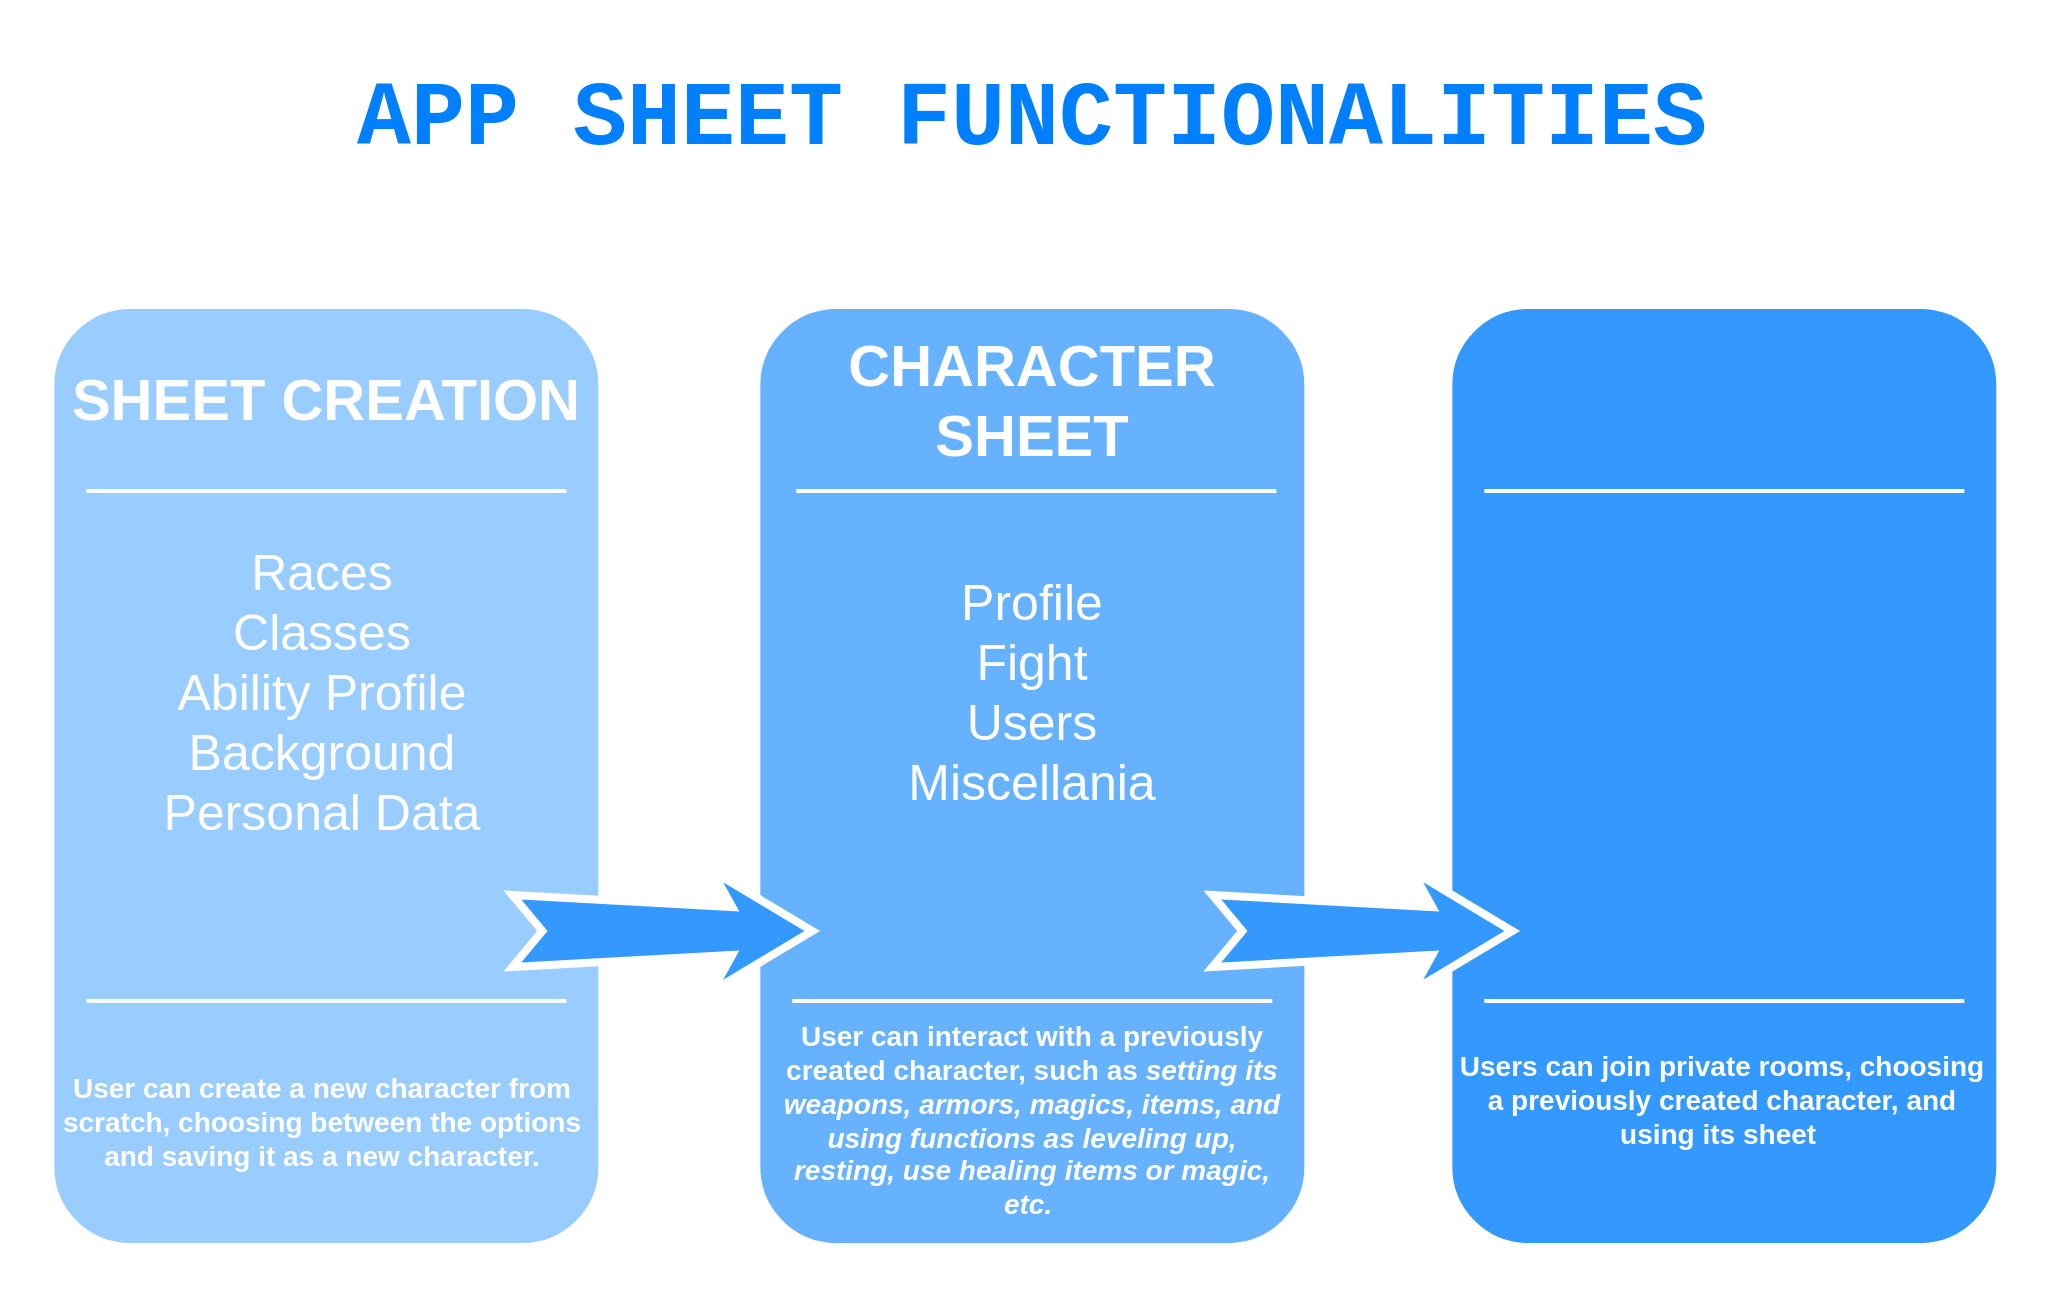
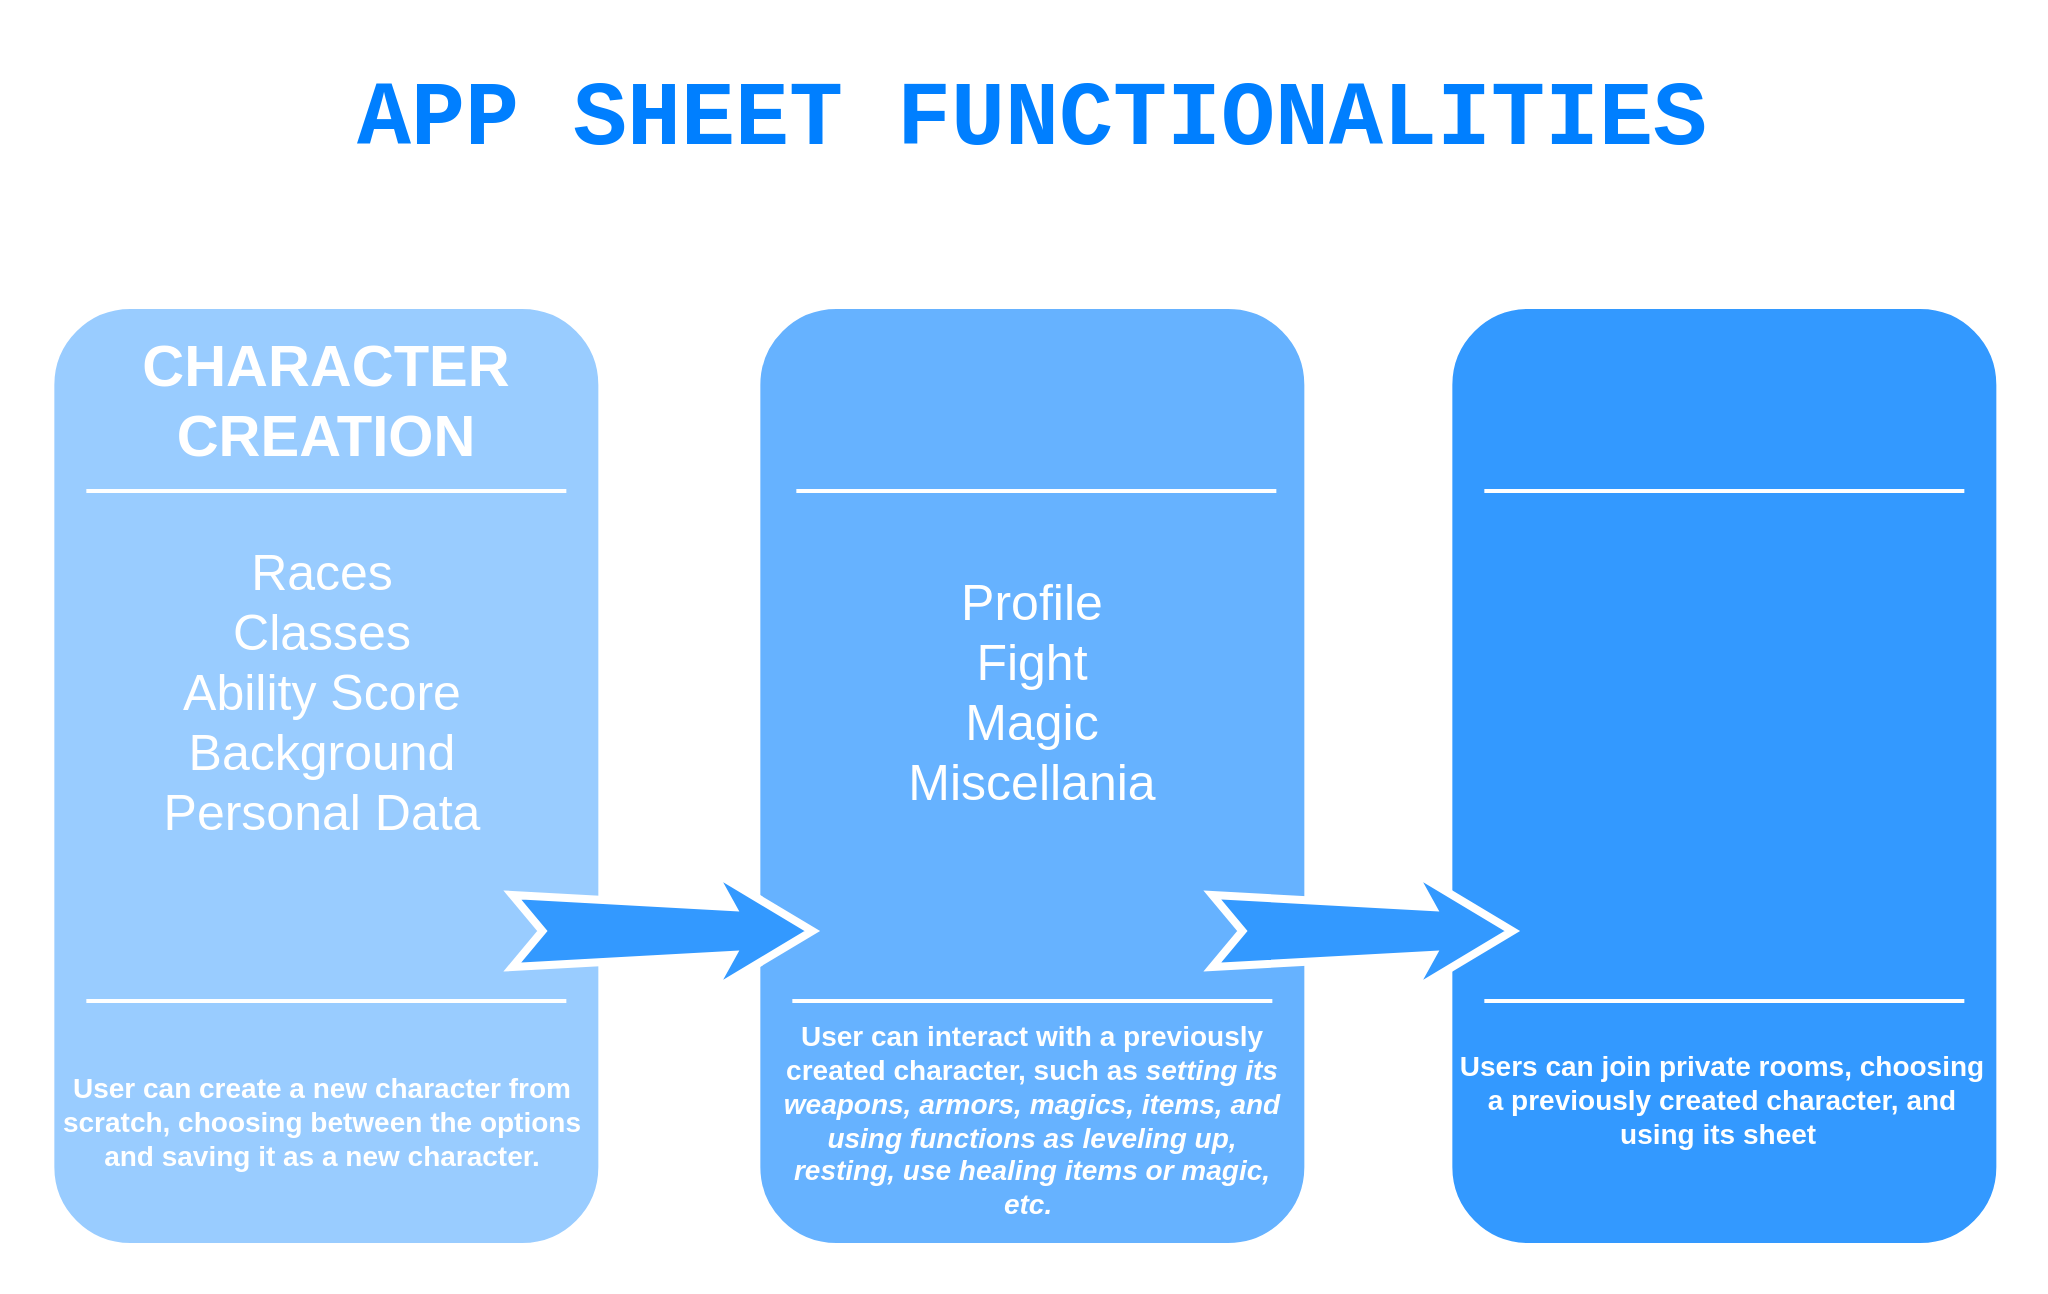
- <mxCell id="3" value="SHEET CREATION" style="text;html=1;strokeColor=none;fillColor=none;align=center;verticalAlign=middle;whiteSpace=wrap;rounded=0;shadow=0;fontSize=29;fontColor=#FFFFFF;fontStyle=1" parent="1" vertex="1"><mxGeometry x="22.67" y="170" width="280" height="60" as="geometry" /></mxCell>
+ <mxCell id="3" value="CHARACTER CREATION" style="text;html=1;strokeColor=none;fillColor=none;align=center;verticalAlign=middle;whiteSpace=wrap;rounded=0;shadow=0;fontSize=29;fontColor=#FFFFFF;fontStyle=1" parent="1" vertex="1"><mxGeometry x="22.67" y="170" width="280" height="60" as="geometry" /></mxCell>
- <mxCell id="15" value="CHARACTER SHEET" style="text;html=1;strokeColor=none;fillColor=none;align=center;verticalAlign=middle;whiteSpace=wrap;rounded=0;shadow=0;fontSize=29;fontColor=#FFFFFF;fontStyle=1" vertex="1" parent="1"><mxGeometry x="375.67" y="170" width="280" height="60" as="geometry" /></mxCell>
- <mxCell id="13" value="Races&lt;br style=&quot;font-size: 25px;&quot;&gt;Classes&lt;br style=&quot;font-size: 25px;&quot;&gt;Ability Profile&lt;br style=&quot;font-size: 25px;&quot;&gt;Background&lt;br style=&quot;font-size: 25px;&quot;&gt;Personal Data" style="text;html=1;strokeColor=none;fillColor=none;align=center;verticalAlign=middle;whiteSpace=wrap;rounded=0;shadow=0;fontSize=25;fontColor=#FFFFFF;" vertex="1" parent="1"><mxGeometry x="20.67" y="260" width="280" height="170" as="geometry" /></mxCell>
+ <mxCell id="13" value="Races&lt;br style=&quot;font-size: 25px;&quot;&gt;Classes&lt;br style=&quot;font-size: 25px;&quot;&gt;Ability Score&lt;br style=&quot;font-size: 25px;&quot;&gt;Background&lt;br style=&quot;font-size: 25px;&quot;&gt;Personal Data" style="text;html=1;strokeColor=none;fillColor=none;align=center;verticalAlign=middle;whiteSpace=wrap;rounded=0;shadow=0;fontSize=25;fontColor=#FFFFFF;" vertex="1" parent="1"><mxGeometry x="20.67" y="260" width="280" height="170" as="geometry" /></mxCell>
- <mxCell id="18" value="Profile&lt;br&gt;Fight&lt;br&gt;Users&lt;br&gt;Miscellania" style="text;html=1;strokeColor=none;fillColor=none;align=center;verticalAlign=middle;whiteSpace=wrap;rounded=0;shadow=0;fontSize=25;fontColor=#FFFFFF;" vertex="1" parent="1"><mxGeometry x="375.67" y="260" width="280" height="170" as="geometry" /></mxCell>
+ <mxCell id="18" value="Profile&lt;br&gt;Fight&lt;br&gt;Magic&lt;br&gt;Miscellania" style="text;html=1;strokeColor=none;fillColor=none;align=center;verticalAlign=middle;whiteSpace=wrap;rounded=0;shadow=0;fontSize=25;fontColor=#FFFFFF;" vertex="1" parent="1"><mxGeometry x="375.67" y="260" width="280" height="170" as="geometry" /></mxCell>
